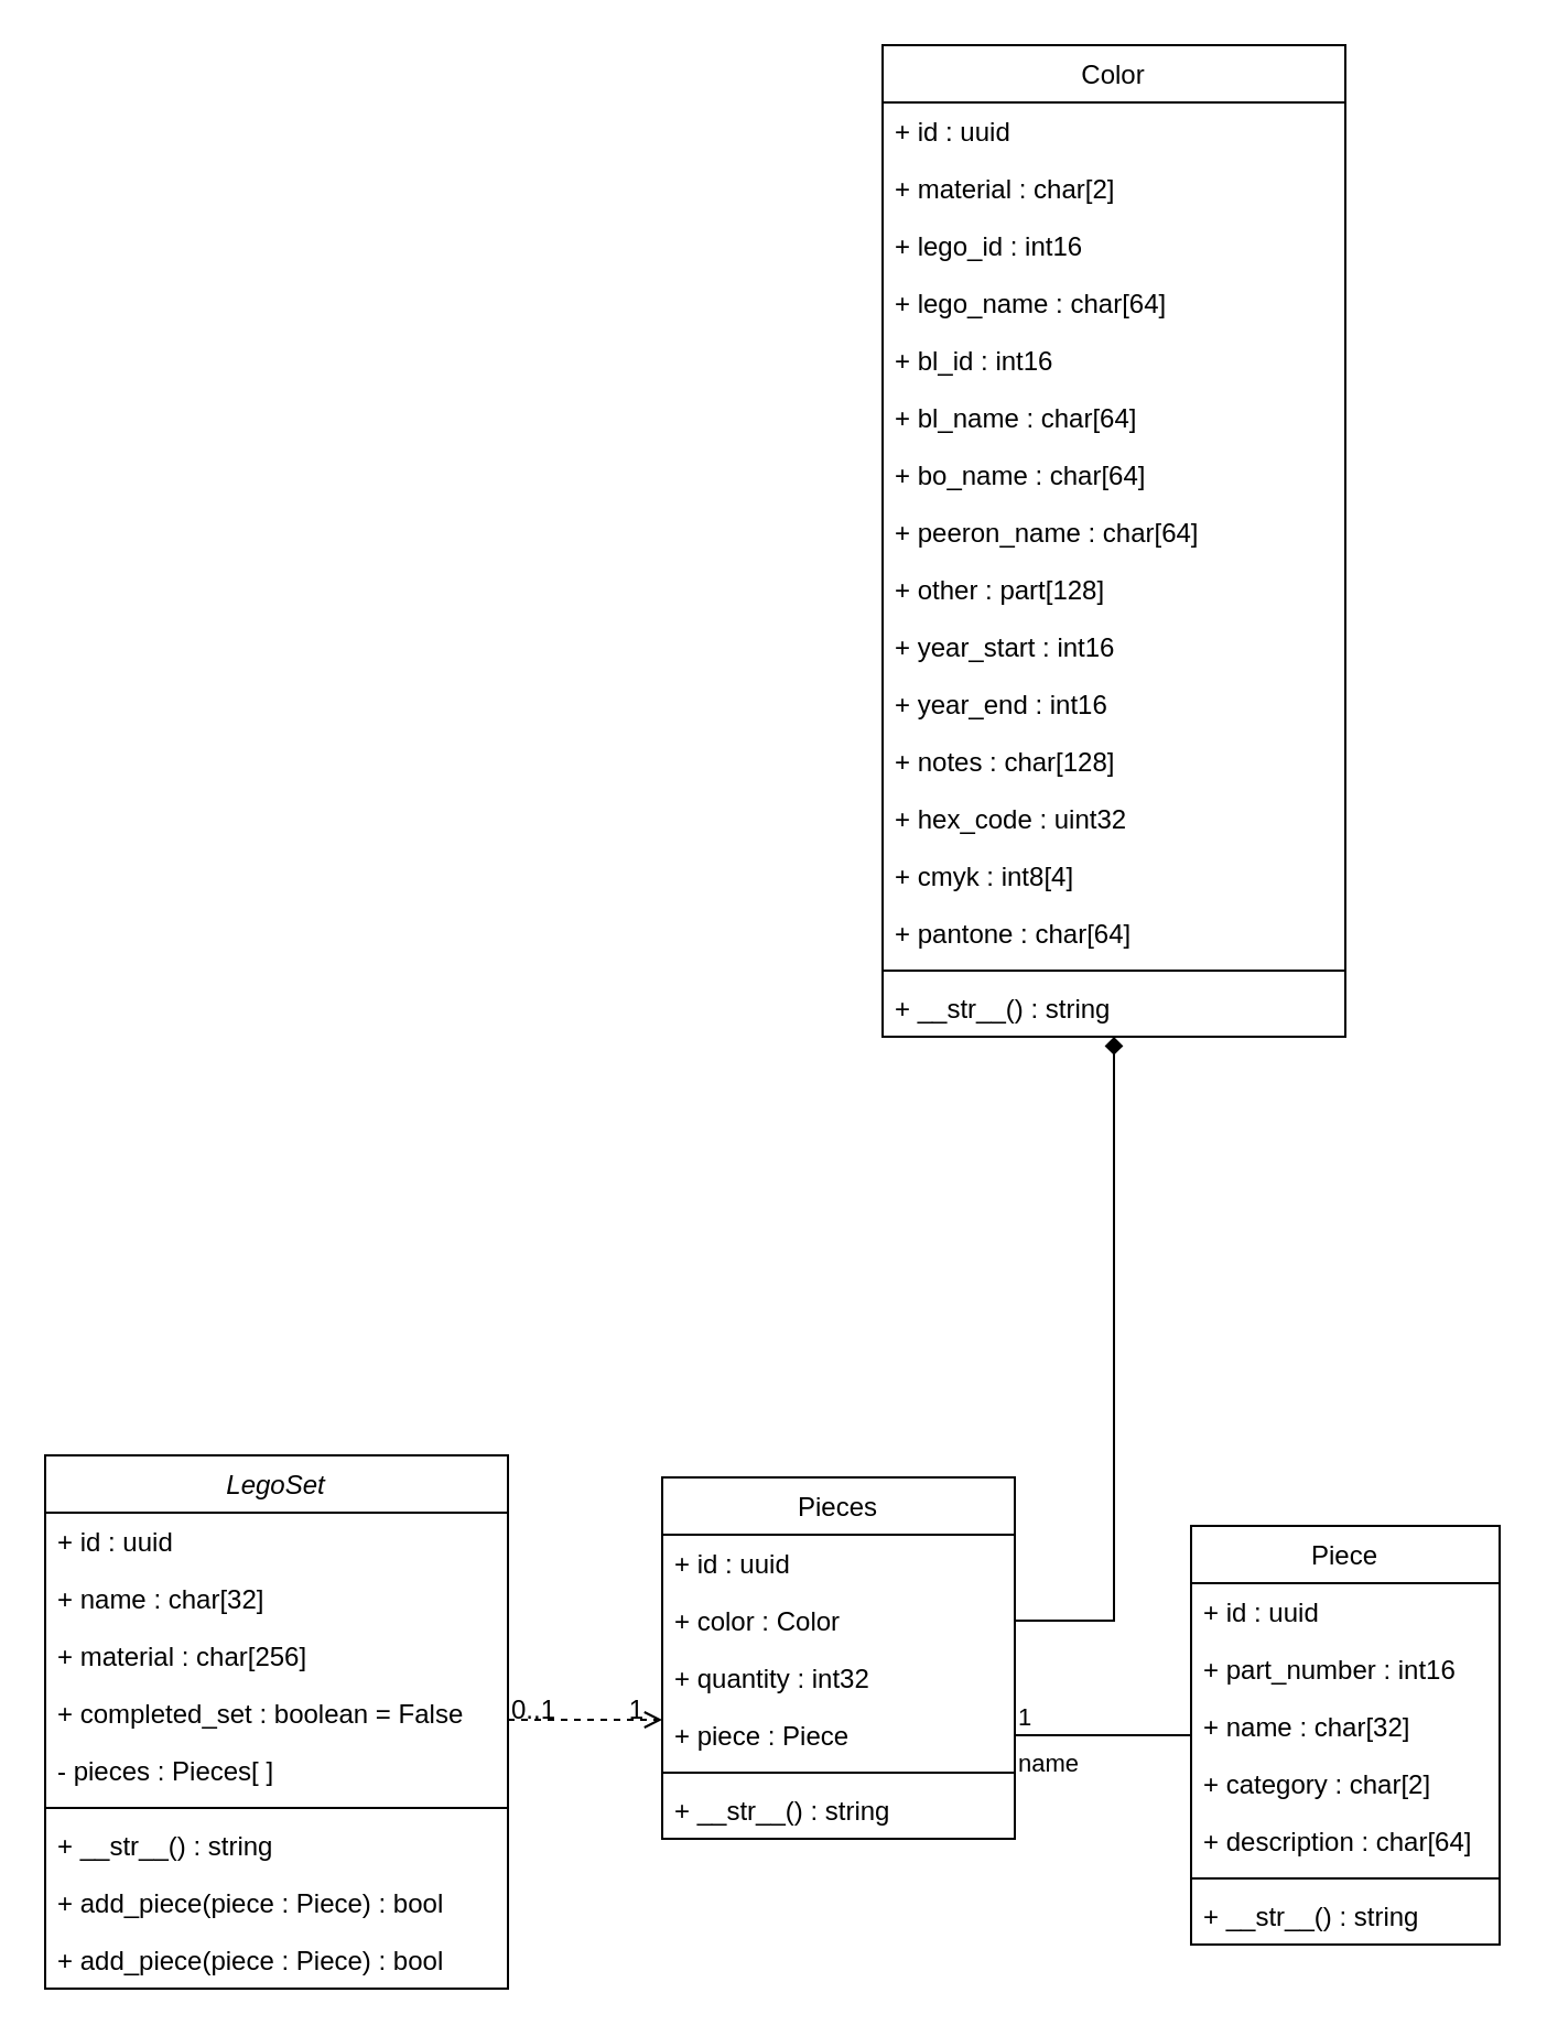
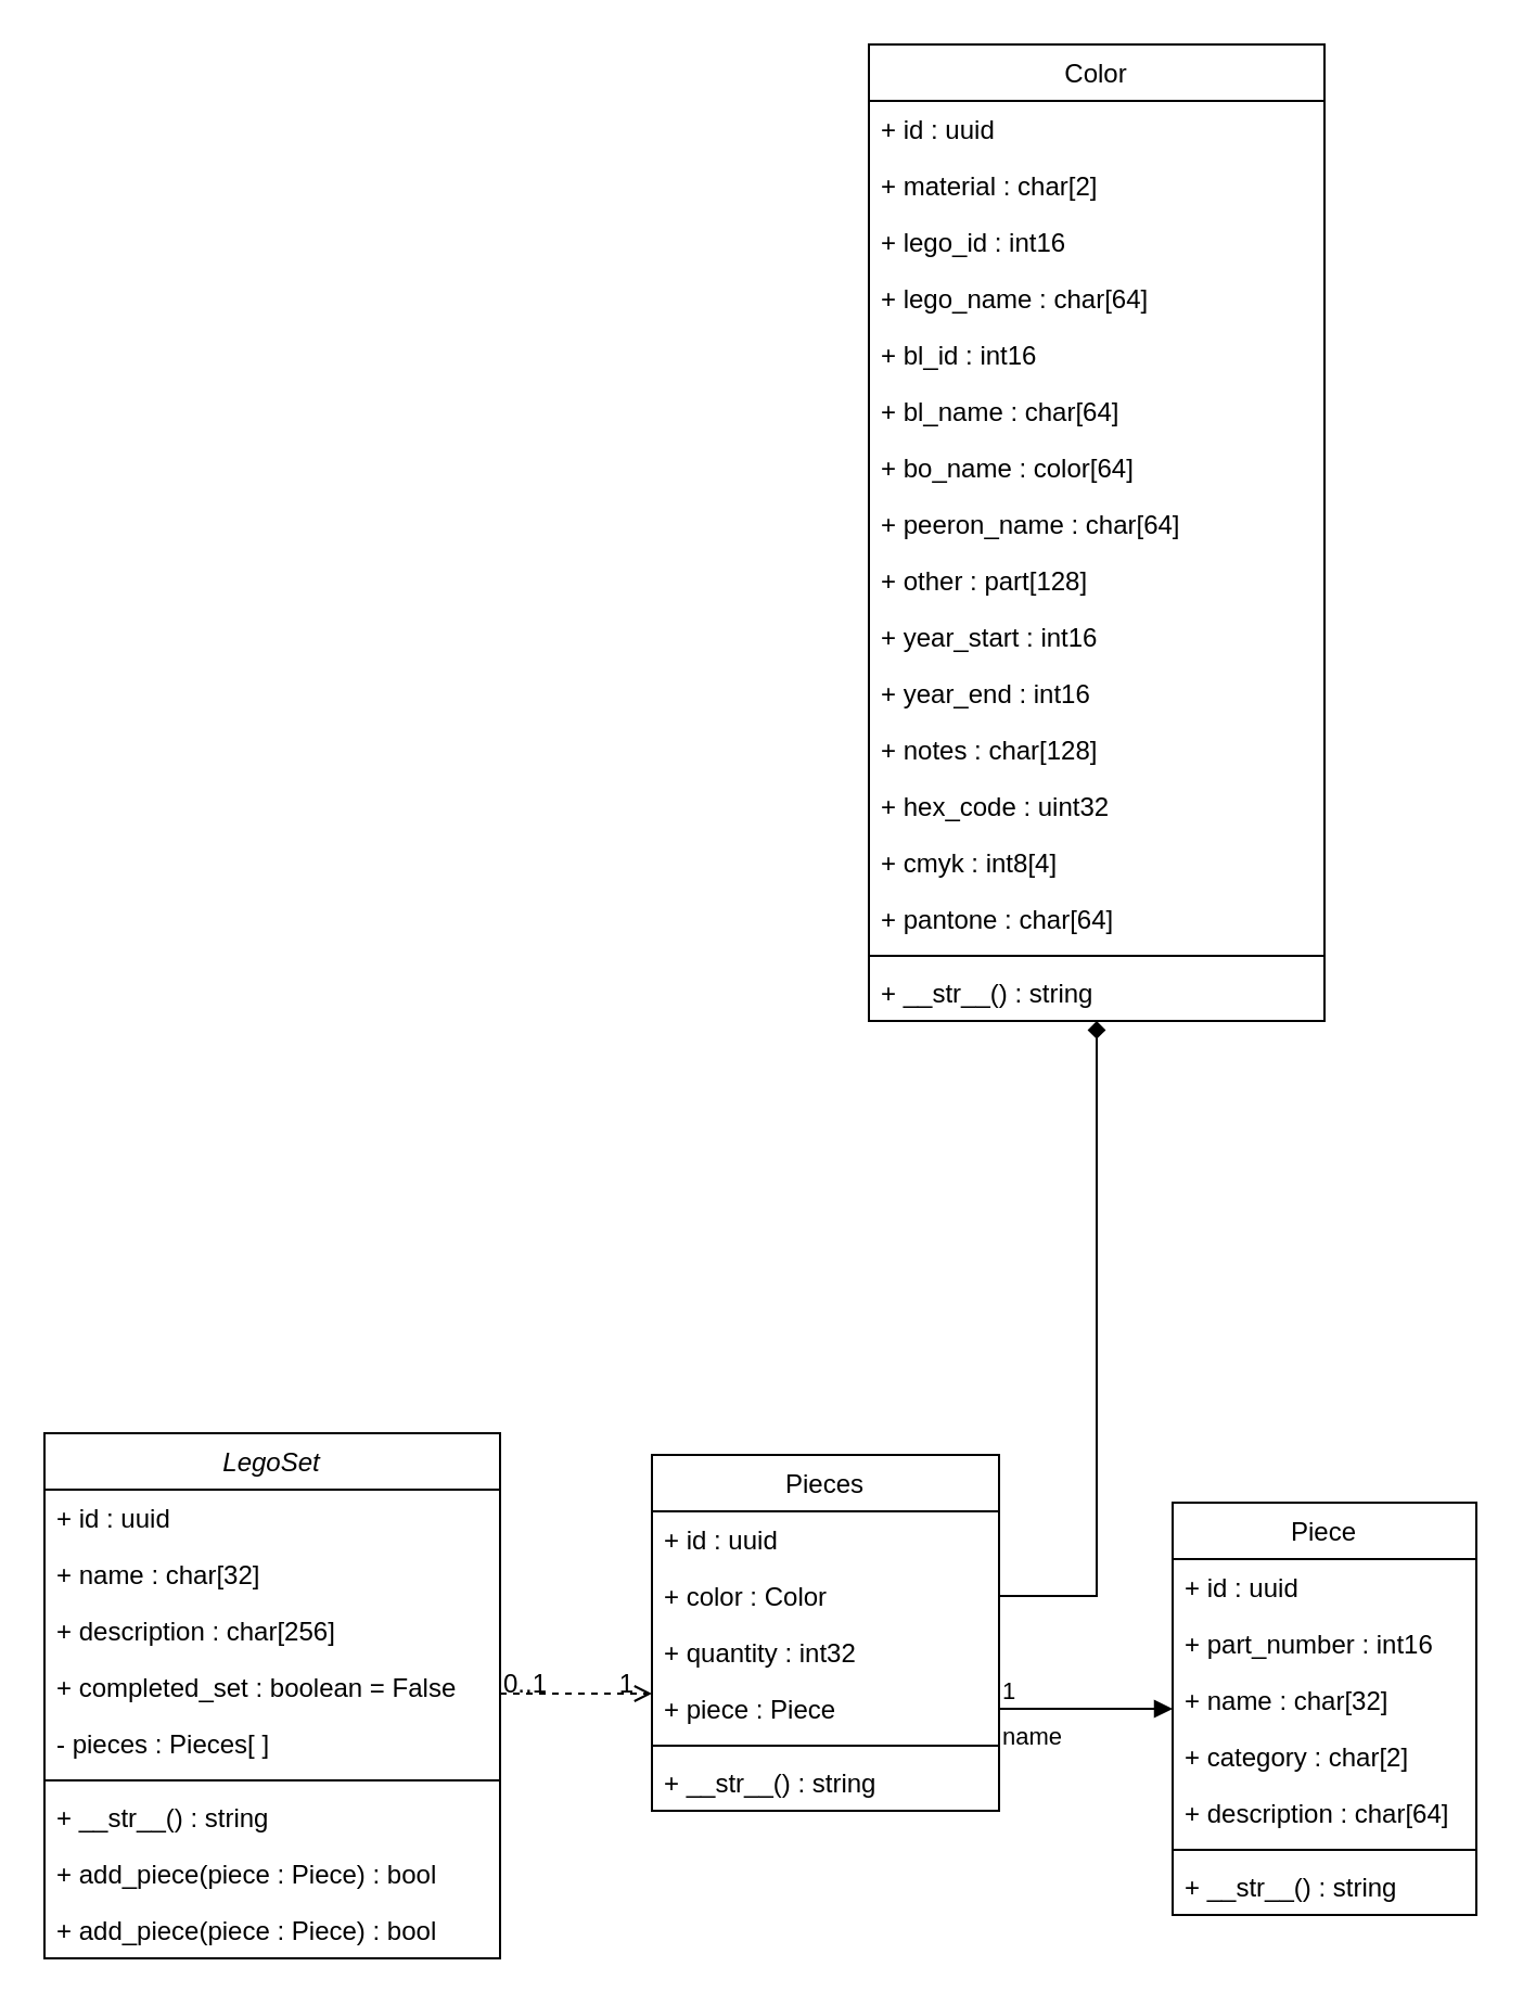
- <mxCell id="39" value="+ bo_name : char[64]" style="text;align=left;verticalAlign=top;spacingLeft=4;spacingRight=4;overflow=hidden;rotatable=0;points=[[0,0.5],[1,0.5]];portConstraint=eastwest;rounded=0;shadow=0;html=0;" vertex="1" parent="32"><mxGeometry y="182" width="210" height="26" as="geometry" /></mxCell>
+ <mxCell id="39" value="+ bo_name : color[64]" style="text;align=left;verticalAlign=top;spacingLeft=4;spacingRight=4;overflow=hidden;rotatable=0;points=[[0,0.5],[1,0.5]];portConstraint=eastwest;rounded=0;shadow=0;html=0;" vertex="1" parent="32"><mxGeometry y="182" width="210" height="26" as="geometry" /></mxCell>
- <mxCell id="5" value="+ material : char[256]" style="text;align=left;verticalAlign=top;spacingLeft=4;spacingRight=4;overflow=hidden;rotatable=0;points=[[0,0.5],[1,0.5]];portConstraint=eastwest;rounded=0;shadow=0;html=0;" parent="2" vertex="1"><mxGeometry y="78" width="210" height="26" as="geometry" /></mxCell>
+ <mxCell id="5" value="+ description : char[256]" style="text;align=left;verticalAlign=top;spacingLeft=4;spacingRight=4;overflow=hidden;rotatable=0;points=[[0,0.5],[1,0.5]];portConstraint=eastwest;rounded=0;shadow=0;html=0;" parent="2" vertex="1"><mxGeometry y="78" width="210" height="26" as="geometry" /></mxCell>
- <mxCell id="30" value="name" style="endArrow=none;endFill=1;html=1;edgeStyle=orthogonalEdgeStyle;align=left;verticalAlign=top;rounded=0;" parent="1" source="16" target="22" edge="1"><mxGeometry x="-1" relative="1" as="geometry"><mxPoint x="530" y="890" as="sourcePoint" /><mxPoint x="690" y="890" as="targetPoint" /></mxGeometry></mxCell>
+ <mxCell id="30" value="name" style="endArrow=block;endFill=1;html=1;edgeStyle=orthogonalEdgeStyle;align=left;verticalAlign=top;rounded=0;" parent="1" source="16" target="22" edge="1"><mxGeometry x="-1" relative="1" as="geometry"><mxPoint x="530" y="890" as="sourcePoint" /><mxPoint x="690" y="890" as="targetPoint" /></mxGeometry></mxCell>
